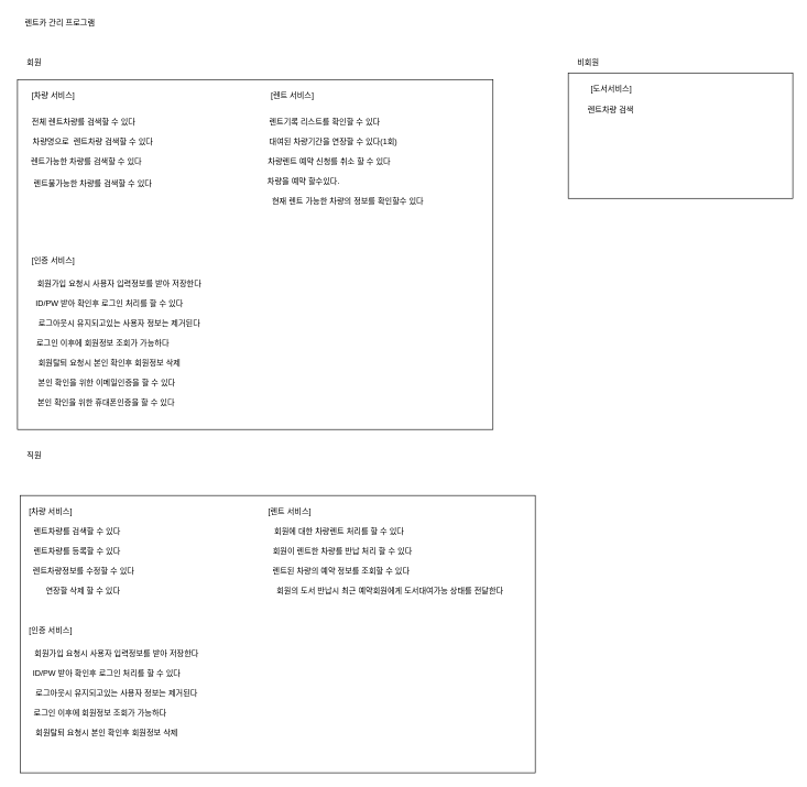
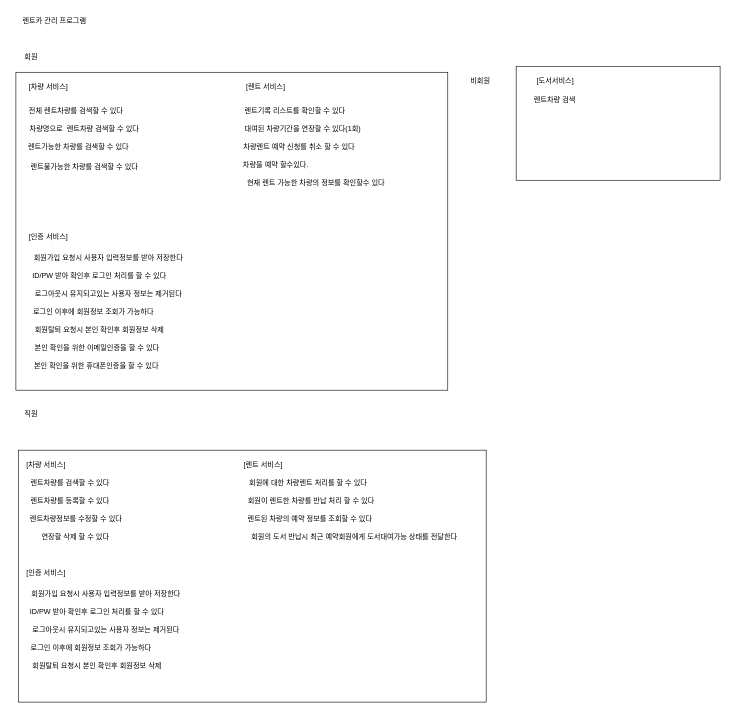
- <mxCell id="7" value="비회원" style="text;html=1;align=center;verticalAlign=middle;resizable=0;points=[];autosize=1;strokeColor=none;fillColor=none;" parent="1" vertex="1"><mxGeometry x="860" y="80" width="60" height="30" as="geometry" /></mxCell>
+ <mxCell id="7" value="비회원" style="text;html=1;align=center;verticalAlign=middle;resizable=0;points=[];autosize=1;strokeColor=none;fillColor=none;" parent="1" vertex="1"><mxGeometry x="770" y="120" width="60" height="30" as="geometry" /></mxCell>
